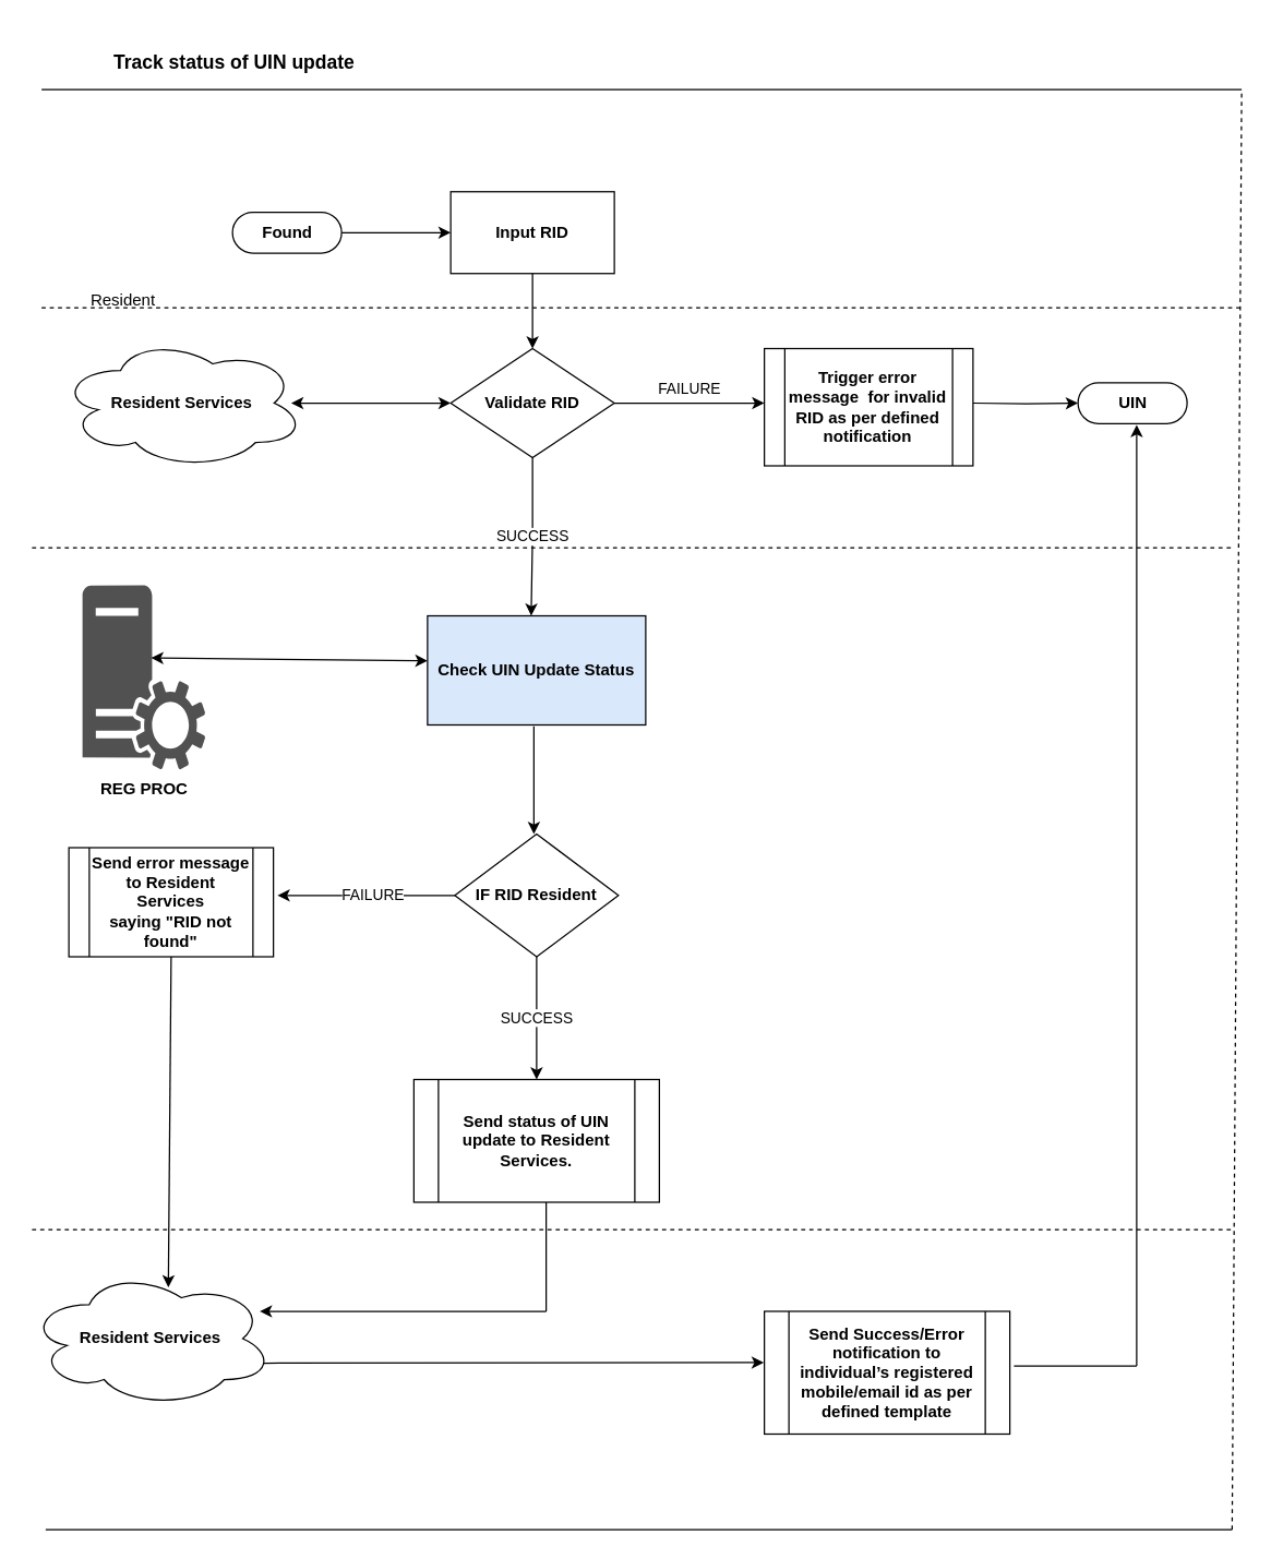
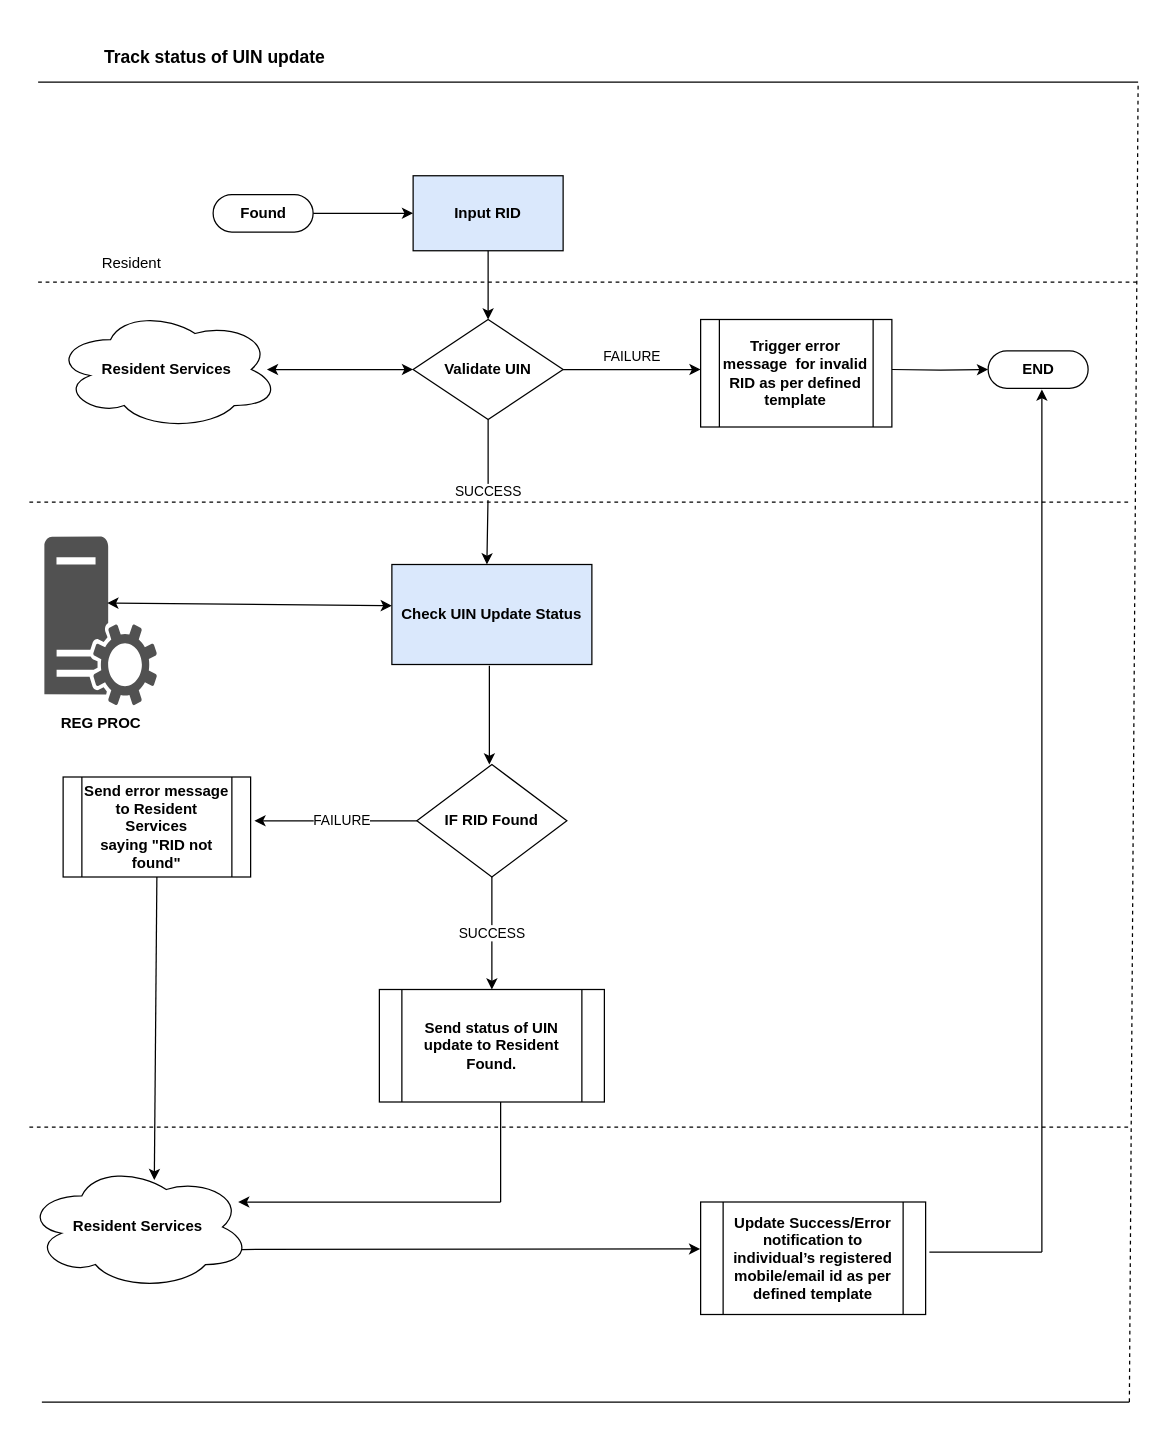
- <mxCell id="7" value="&lt;b&gt;Input RID&lt;/b&gt;" style="rounded=0;whiteSpace=wrap;html=1;" parent="1" vertex="1"><mxGeometry x="330" y="140" width="120" height="60" as="geometry" /></mxCell>
+ <mxCell id="7" value="&lt;b&gt;Input RID&lt;/b&gt;" style="rounded=0;whiteSpace=wrap;html=1;fillColor=#dae8fc;" parent="1" vertex="1"><mxGeometry x="330" y="140" width="120" height="60" as="geometry" /></mxCell>
- <mxCell id="6" value="Resident&lt;br&gt;" style="text;html=1;strokeColor=none;fillColor=none;align=center;verticalAlign=middle;whiteSpace=wrap;rounded=0;" parent="1" vertex="1"><mxGeometry x="35" y="205" width="110" height="30" as="geometry" /></mxCell>
+ <mxCell id="6" value="Resident&lt;br&gt;" style="text;html=1;strokeColor=none;fillColor=none;align=center;verticalAlign=middle;whiteSpace=wrap;rounded=0;" parent="1" vertex="1"><mxGeometry x="50" y="195" width="110" height="30" as="geometry" /></mxCell>
- <mxCell id="11" value="&lt;b&gt;Validate RID&lt;/b&gt;" style="rhombus;whiteSpace=wrap;html=1;" parent="1" vertex="1"><mxGeometry x="330" y="255" width="120" height="80" as="geometry" /></mxCell>
+ <mxCell id="11" value="&lt;b&gt;Validate UIN&lt;/b&gt;" style="rhombus;whiteSpace=wrap;html=1;" parent="1" vertex="1"><mxGeometry x="330" y="255" width="120" height="80" as="geometry" /></mxCell>
- <mxCell id="14" value="&lt;b&gt;UIN&lt;/b&gt;" style="html=1;dashed=0;whitespace=wrap;shape=mxgraph.dfd.start" parent="1" vertex="1"><mxGeometry x="790" y="280" width="80" height="30" as="geometry" /></mxCell>
+ <mxCell id="14" value="&lt;b&gt;END&lt;/b&gt;" style="html=1;dashed=0;whitespace=wrap;shape=mxgraph.dfd.start" parent="1" vertex="1"><mxGeometry x="790" y="280" width="80" height="30" as="geometry" /></mxCell>
- <mxCell id="13" value="&lt;b&gt;Trigger error message&amp;nbsp; for invalid RID as per defined notification&lt;/b&gt;" style="shape=process;whiteSpace=wrap;html=1;backgroundOutline=1;" parent="1" vertex="1"><mxGeometry x="560" y="255" width="153" height="86" as="geometry" /></mxCell>
+ <mxCell id="13" value="&lt;b&gt;Trigger error message&amp;nbsp; for invalid RID as per defined template&lt;/b&gt;" style="shape=process;whiteSpace=wrap;html=1;backgroundOutline=1;" parent="1" vertex="1"><mxGeometry x="560" y="255" width="153" height="86" as="geometry" /></mxCell>
- <mxCell id="16" value="&lt;b&gt;REG PROC&lt;/b&gt;" style="shadow=0;dashed=0;html=1;labelPosition=center;verticalLabelPosition=bottom;verticalAlign=top;align=center;strokeColor=none;shape=mxgraph.mscae.system_center.roles;fillColor=#515151;strokeColor=none;" parent="1" vertex="1"><mxGeometry x="60" y="428.5" width="90" height="135" as="geometry" /></mxCell>
+ <mxCell id="16" value="&lt;b&gt;REG PROC&lt;/b&gt;" style="shadow=0;dashed=0;html=1;labelPosition=center;verticalLabelPosition=bottom;verticalAlign=top;align=center;strokeColor=none;shape=mxgraph.mscae.system_center.roles;fillColor=#515151;strokeColor=none;" parent="1" vertex="1"><mxGeometry x="35" y="428.5" width="90" height="135" as="geometry" /></mxCell>
- <mxCell id="27" value="&lt;b&gt;IF RID Resident&lt;/b&gt;" style="rhombus;whiteSpace=wrap;html=1;" parent="1" vertex="1"><mxGeometry x="333" y="611" width="120" height="90" as="geometry" /></mxCell>
+ <mxCell id="27" value="&lt;b&gt;IF RID Found&lt;/b&gt;" style="rhombus;whiteSpace=wrap;html=1;" parent="1" vertex="1"><mxGeometry x="333" y="611" width="120" height="90" as="geometry" /></mxCell>
- <mxCell id="17" value="&lt;b&gt;Send status of UIN update to Resident Services.&lt;br&gt;&lt;/b&gt;" style="shape=process;whiteSpace=wrap;html=1;backgroundOutline=1;" parent="1" vertex="1"><mxGeometry x="303" y="791" width="180" height="90" as="geometry" /></mxCell>
+ <mxCell id="17" value="&lt;b&gt;Send status of UIN update to Resident Found.&lt;br&gt;&lt;/b&gt;" style="shape=process;whiteSpace=wrap;html=1;backgroundOutline=1;" parent="1" vertex="1"><mxGeometry x="303" y="791" width="180" height="90" as="geometry" /></mxCell>
- <mxCell id="36" value="&lt;b&gt;Send Success/Error notification to individual’s registered mobile/email id as per defined template&lt;/b&gt;" style="shape=process;whiteSpace=wrap;html=1;backgroundOutline=1;" parent="1" vertex="1"><mxGeometry x="560" y="961" width="180" height="90" as="geometry" /></mxCell>
+ <mxCell id="36" value="&lt;b&gt;Update Success/Error notification to individual’s registered mobile/email id as per defined template&lt;/b&gt;" style="shape=process;whiteSpace=wrap;html=1;backgroundOutline=1;" parent="1" vertex="1"><mxGeometry x="560" y="961" width="180" height="90" as="geometry" /></mxCell>
